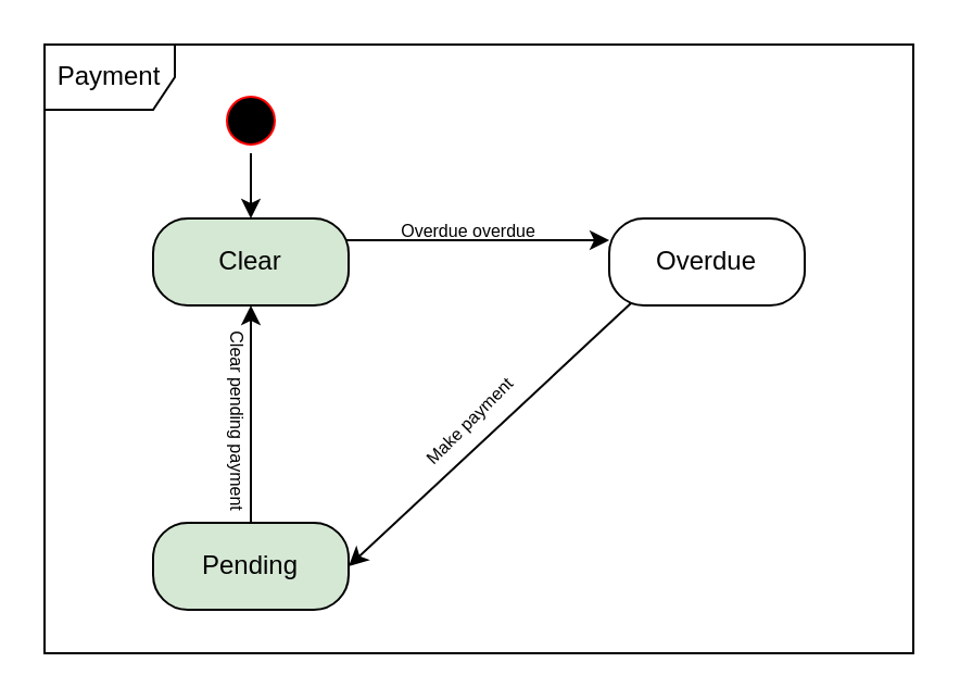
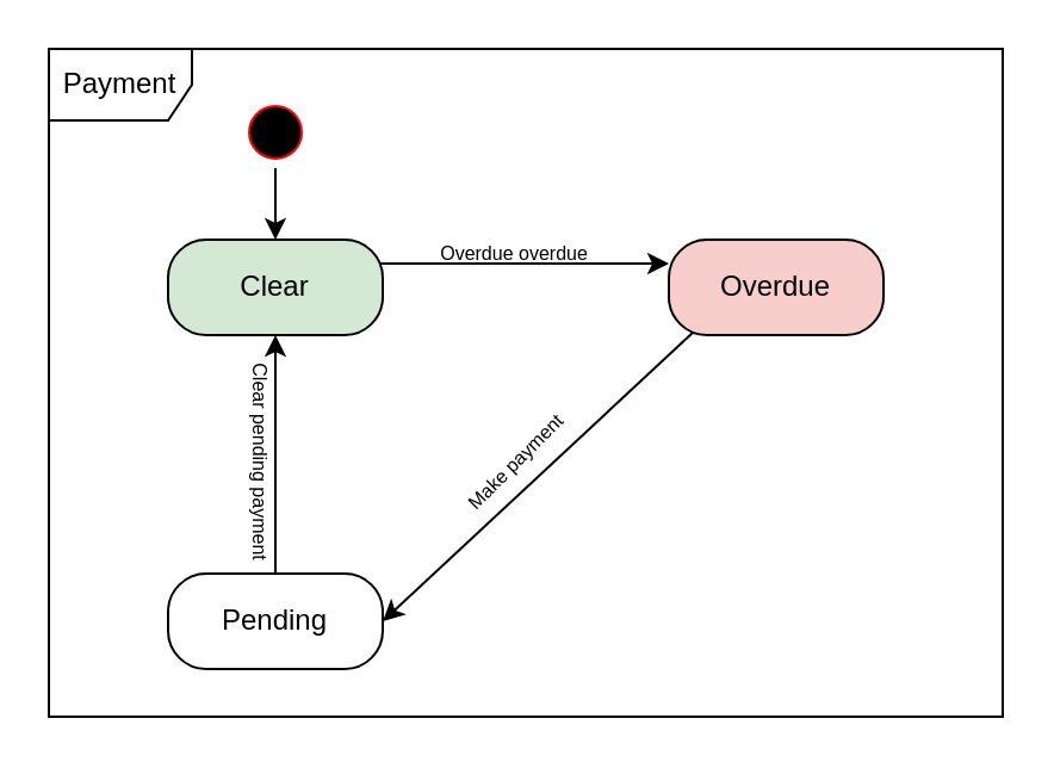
- <mxCell id="13" value="Overdue" style="rounded=1;whiteSpace=wrap;html=1;arcSize=40;" vertex="1" parent="1"><mxGeometry x="280" y="100" width="90" height="40" as="geometry" /></mxCell>
+ <mxCell id="13" value="Overdue" style="rounded=1;whiteSpace=wrap;html=1;arcSize=40;fillColor=#f8cecc;" vertex="1" parent="1"><mxGeometry x="280" y="100" width="90" height="40" as="geometry" /></mxCell>
- <mxCell id="12" value="Pending" style="rounded=1;whiteSpace=wrap;html=1;arcSize=40;fillColor=#d5e8d4;" vertex="1" parent="1"><mxGeometry x="70" y="240" width="90" height="40" as="geometry" /></mxCell>
+ <mxCell id="12" value="Pending" style="rounded=1;whiteSpace=wrap;html=1;arcSize=40;" vertex="1" parent="1"><mxGeometry x="70" y="240" width="90" height="40" as="geometry" /></mxCell>
